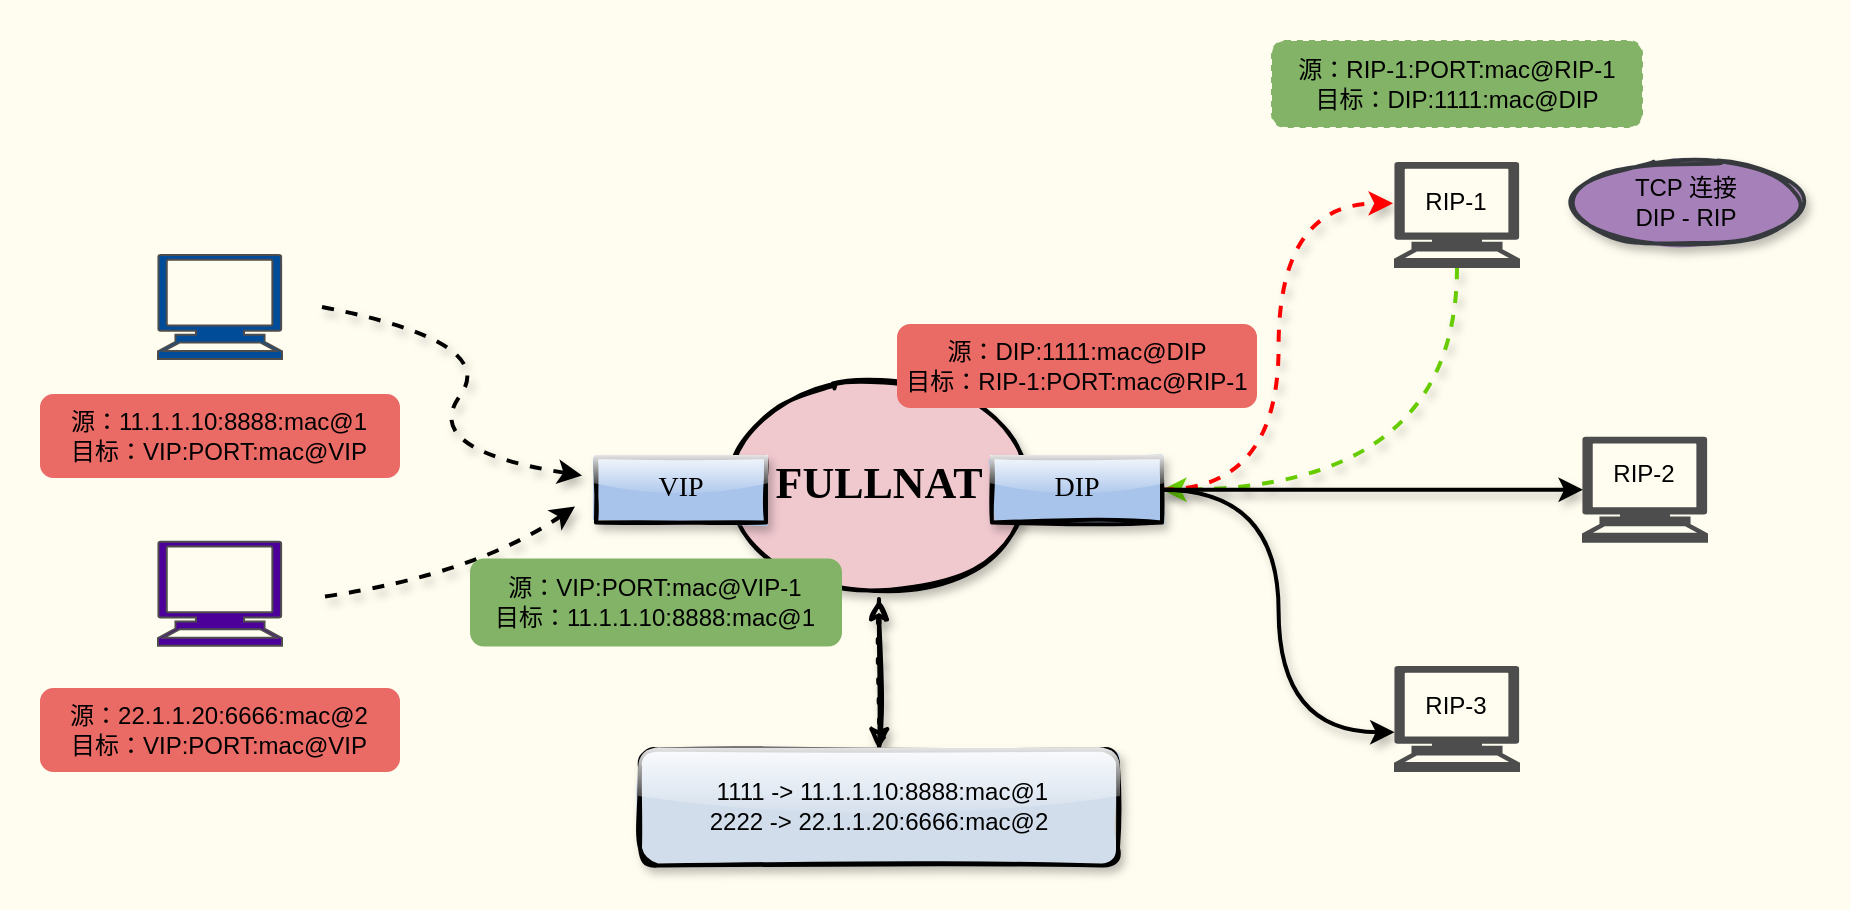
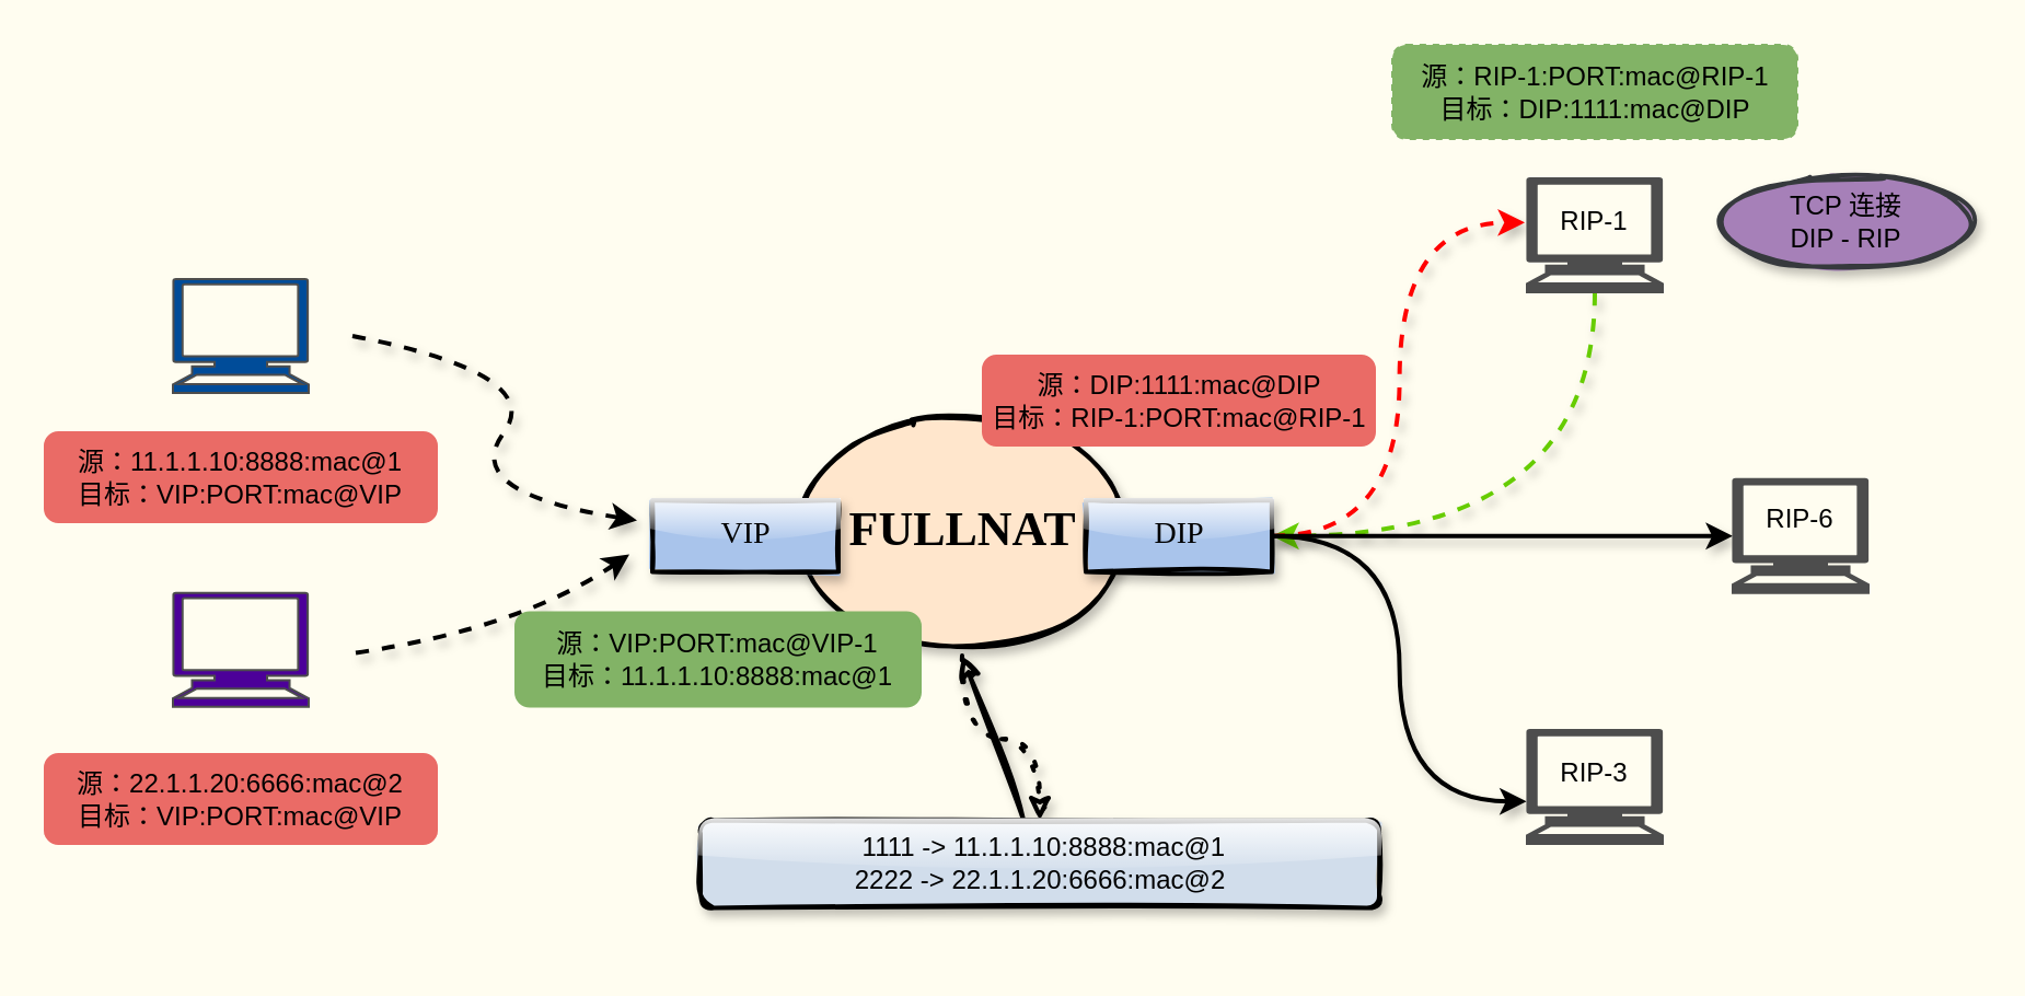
- <mxCell id="18" value="&lt;span style=&quot;color: rgb(0, 0, 0); font-family: helvetica; font-size: 12px; font-style: normal; font-weight: 400; letter-spacing: normal; text-align: center; text-indent: 0px; text-transform: none; word-spacing: 0px; display: inline; float: none;&quot;&gt;RIP-2&lt;/span&gt;" style="text;html=1;strokeColor=none;fillColor=none;align=center;verticalAlign=middle;whiteSpace=wrap;rounded=0;labelBackgroundColor=none;" parent="1" vertex="1"><mxGeometry x="802" y="227.38" width="40" height="20" as="geometry" /></mxCell>
+ <mxCell id="18" value="&lt;span style=&quot;color: rgb(0, 0, 0); font-family: helvetica; font-size: 12px; font-style: normal; font-weight: 400; letter-spacing: normal; text-align: center; text-indent: 0px; text-transform: none; word-spacing: 0px; display: inline; float: none;&quot;&gt;RIP-6&lt;/span&gt;" style="text;html=1;strokeColor=none;fillColor=none;align=center;verticalAlign=middle;whiteSpace=wrap;rounded=0;labelBackgroundColor=none;" parent="1" vertex="1"><mxGeometry x="802" y="227.38" width="40" height="20" as="geometry" /></mxCell>
- <mxCell id="7" value="&lt;b&gt;&lt;font style=&quot;font-size: 22px&quot;&gt;FULLNAT&lt;/font&gt;&lt;/b&gt;" style="ellipse;whiteSpace=wrap;html=1;shadow=1;glass=1;sketch=1;strokeWidth=2;fontFamily=Tahoma;fontSize=14;fillStyle=solid;fillColor=#f0c9cf;" parent="1" vertex="1"><mxGeometry x="360.5" y="188.24" width="157" height="108" as="geometry" /></mxCell>
+ <mxCell id="7" value="&lt;b&gt;&lt;font style=&quot;font-size: 22px&quot;&gt;FULLNAT&lt;/font&gt;&lt;/b&gt;" style="ellipse;whiteSpace=wrap;html=1;shadow=1;glass=1;sketch=1;strokeWidth=2;fontFamily=Tahoma;fontSize=14;fillStyle=solid;fillColor=#ffe6cc;" parent="1" vertex="1"><mxGeometry x="360.5" y="188.24" width="157" height="108" as="geometry" /></mxCell>
- <mxCell id="28" value="&lt;div style=&quot;font-family: &amp;#34;helvetica&amp;#34; ; font-size: 12px&quot;&gt;&lt;div&gt;&amp;nbsp;&lt;span&gt;1111 -&amp;gt;&amp;nbsp;&lt;/span&gt;&lt;span&gt;11.1.1.10:8888:mac@1&lt;/span&gt;&lt;/div&gt;&lt;div&gt;2222 -&amp;gt;&amp;nbsp;&lt;span&gt;22.1.1.20:6666:mac@2&lt;/span&gt;&lt;/div&gt;&lt;/div&gt;" style="whiteSpace=wrap;html=1;shadow=1;fontFamily=Tahoma;fontSize=14;strokeWidth=2;glass=1;sketch=1;fillStyle=solid;rounded=1;fillColor=#D1DDEB;" parent="1" vertex="1"><mxGeometry x="319.5" y="374.24" width="239" height="58" as="geometry" /></mxCell>
+ <mxCell id="28" value="&lt;div style=&quot;font-family: &amp;#34;helvetica&amp;#34; ; font-size: 12px&quot;&gt;&lt;div&gt;&amp;nbsp;&lt;span&gt;1111 -&amp;gt;&amp;nbsp;&lt;/span&gt;&lt;span&gt;11.1.1.10:8888:mac@1&lt;/span&gt;&lt;/div&gt;&lt;div&gt;2222 -&amp;gt;&amp;nbsp;&lt;span&gt;22.1.1.20:6666:mac@2&lt;/span&gt;&lt;/div&gt;&lt;/div&gt;" style="whiteSpace=wrap;html=1;shadow=1;fontFamily=Tahoma;fontSize=14;strokeWidth=2;glass=1;sketch=1;fillStyle=solid;rounded=1;fillColor=#D1DDEB;" parent="1" vertex="1"><mxGeometry x="319.5" y="374.24" width="310" height="40" as="geometry" /></mxCell>
